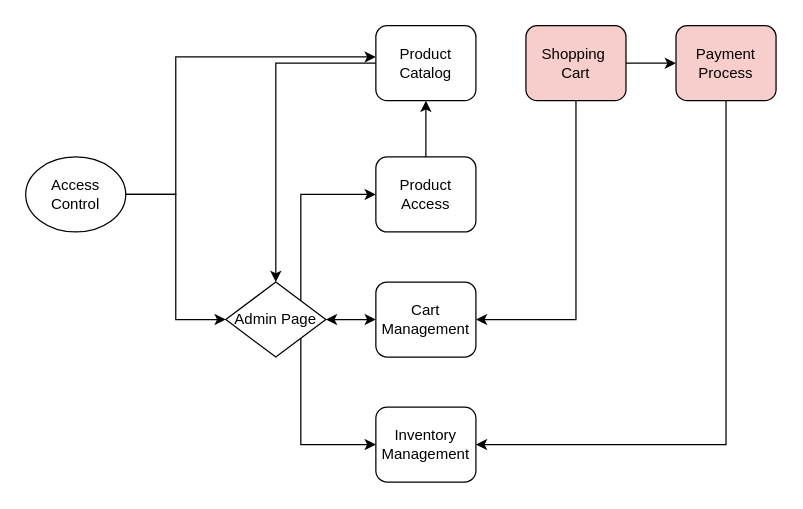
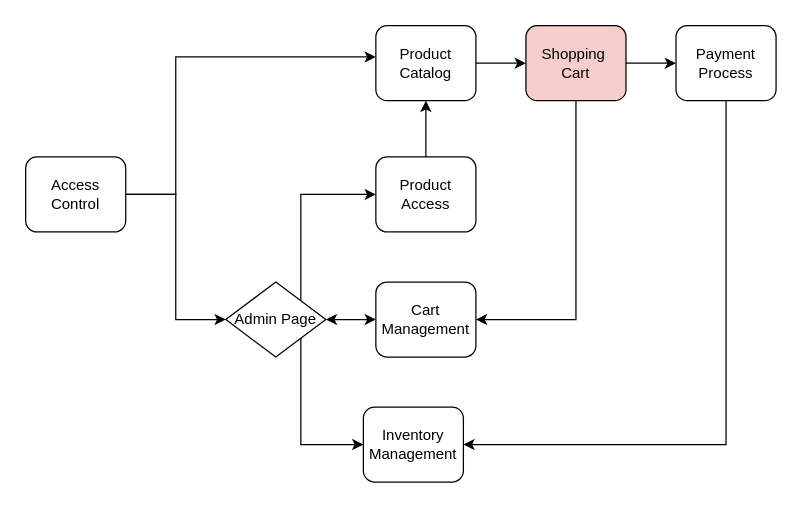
- <mxCell id="13" value="Payment Process" style="whiteSpace=wrap;html=1;rounded=1;fillColor=#f8cecc;" vertex="1" parent="1"><mxGeometry x="540" y="20" width="80" height="60" as="geometry" /></mxCell>
+ <mxCell id="13" value="Payment Process" style="whiteSpace=wrap;html=1;rounded=1;" vertex="1" parent="1"><mxGeometry x="540" y="20" width="80" height="60" as="geometry" /></mxCell>
- <mxCell id="5" value="" style="edgeStyle=orthogonalEdgeStyle;rounded=0;orthogonalLoop=1;jettySize=auto;html=1;" edge="1" parent="1" source="19" target="9"><mxGeometry relative="1" as="geometry" /></mxCell>
+ <mxCell id="5" value="" style="edgeStyle=orthogonalEdgeStyle;rounded=0;orthogonalLoop=1;jettySize=auto;html=1;" edge="1" parent="1" source="19" target="11"><mxGeometry relative="1" as="geometry" /></mxCell>
- <mxCell id="4" value="Access Control" style="ellipse;whiteSpace=wrap;html=1;" vertex="1" parent="1"><mxGeometry x="20" y="125" width="80" height="60" as="geometry" /></mxCell>
+ <mxCell id="4" value="Access Control" style="rounded=1;whiteSpace=wrap;html=1;" vertex="1" parent="1"><mxGeometry x="20" y="125" width="80" height="60" as="geometry" /></mxCell>
- <mxCell id="14" value="Inventory Management" style="rounded=1;whiteSpace=wrap;html=1;" vertex="1" parent="1"><mxGeometry x="300" y="325" width="80" height="60" as="geometry" /></mxCell>
+ <mxCell id="14" value="Inventory Management" style="rounded=1;whiteSpace=wrap;html=1;" vertex="1" parent="1"><mxGeometry x="290" y="325" width="80" height="60" as="geometry" /></mxCell>
